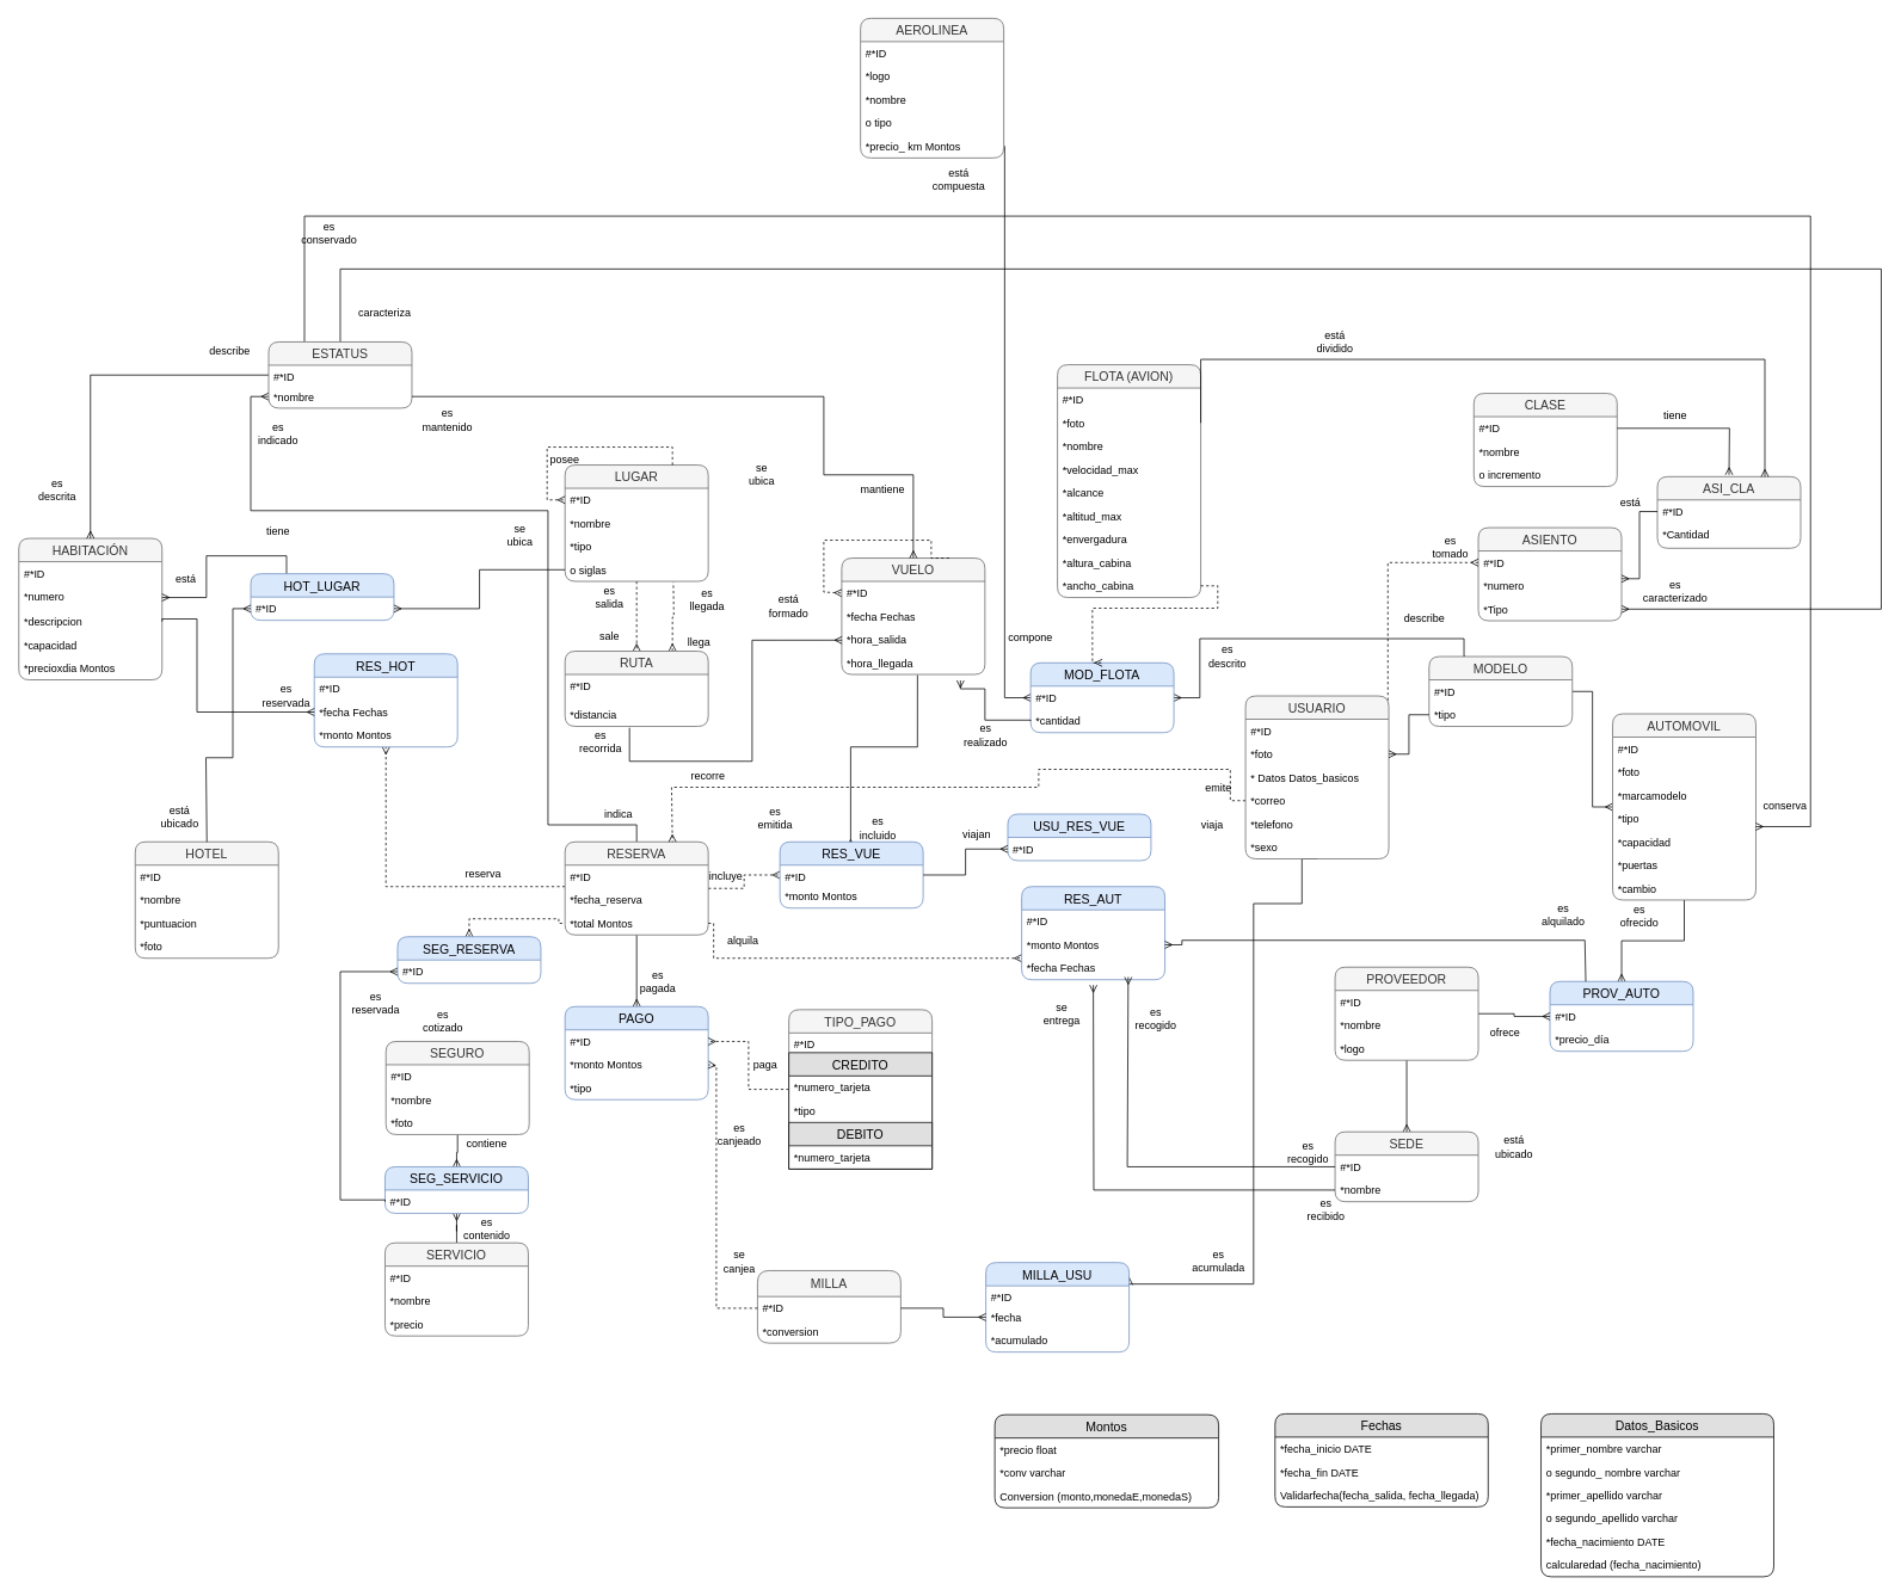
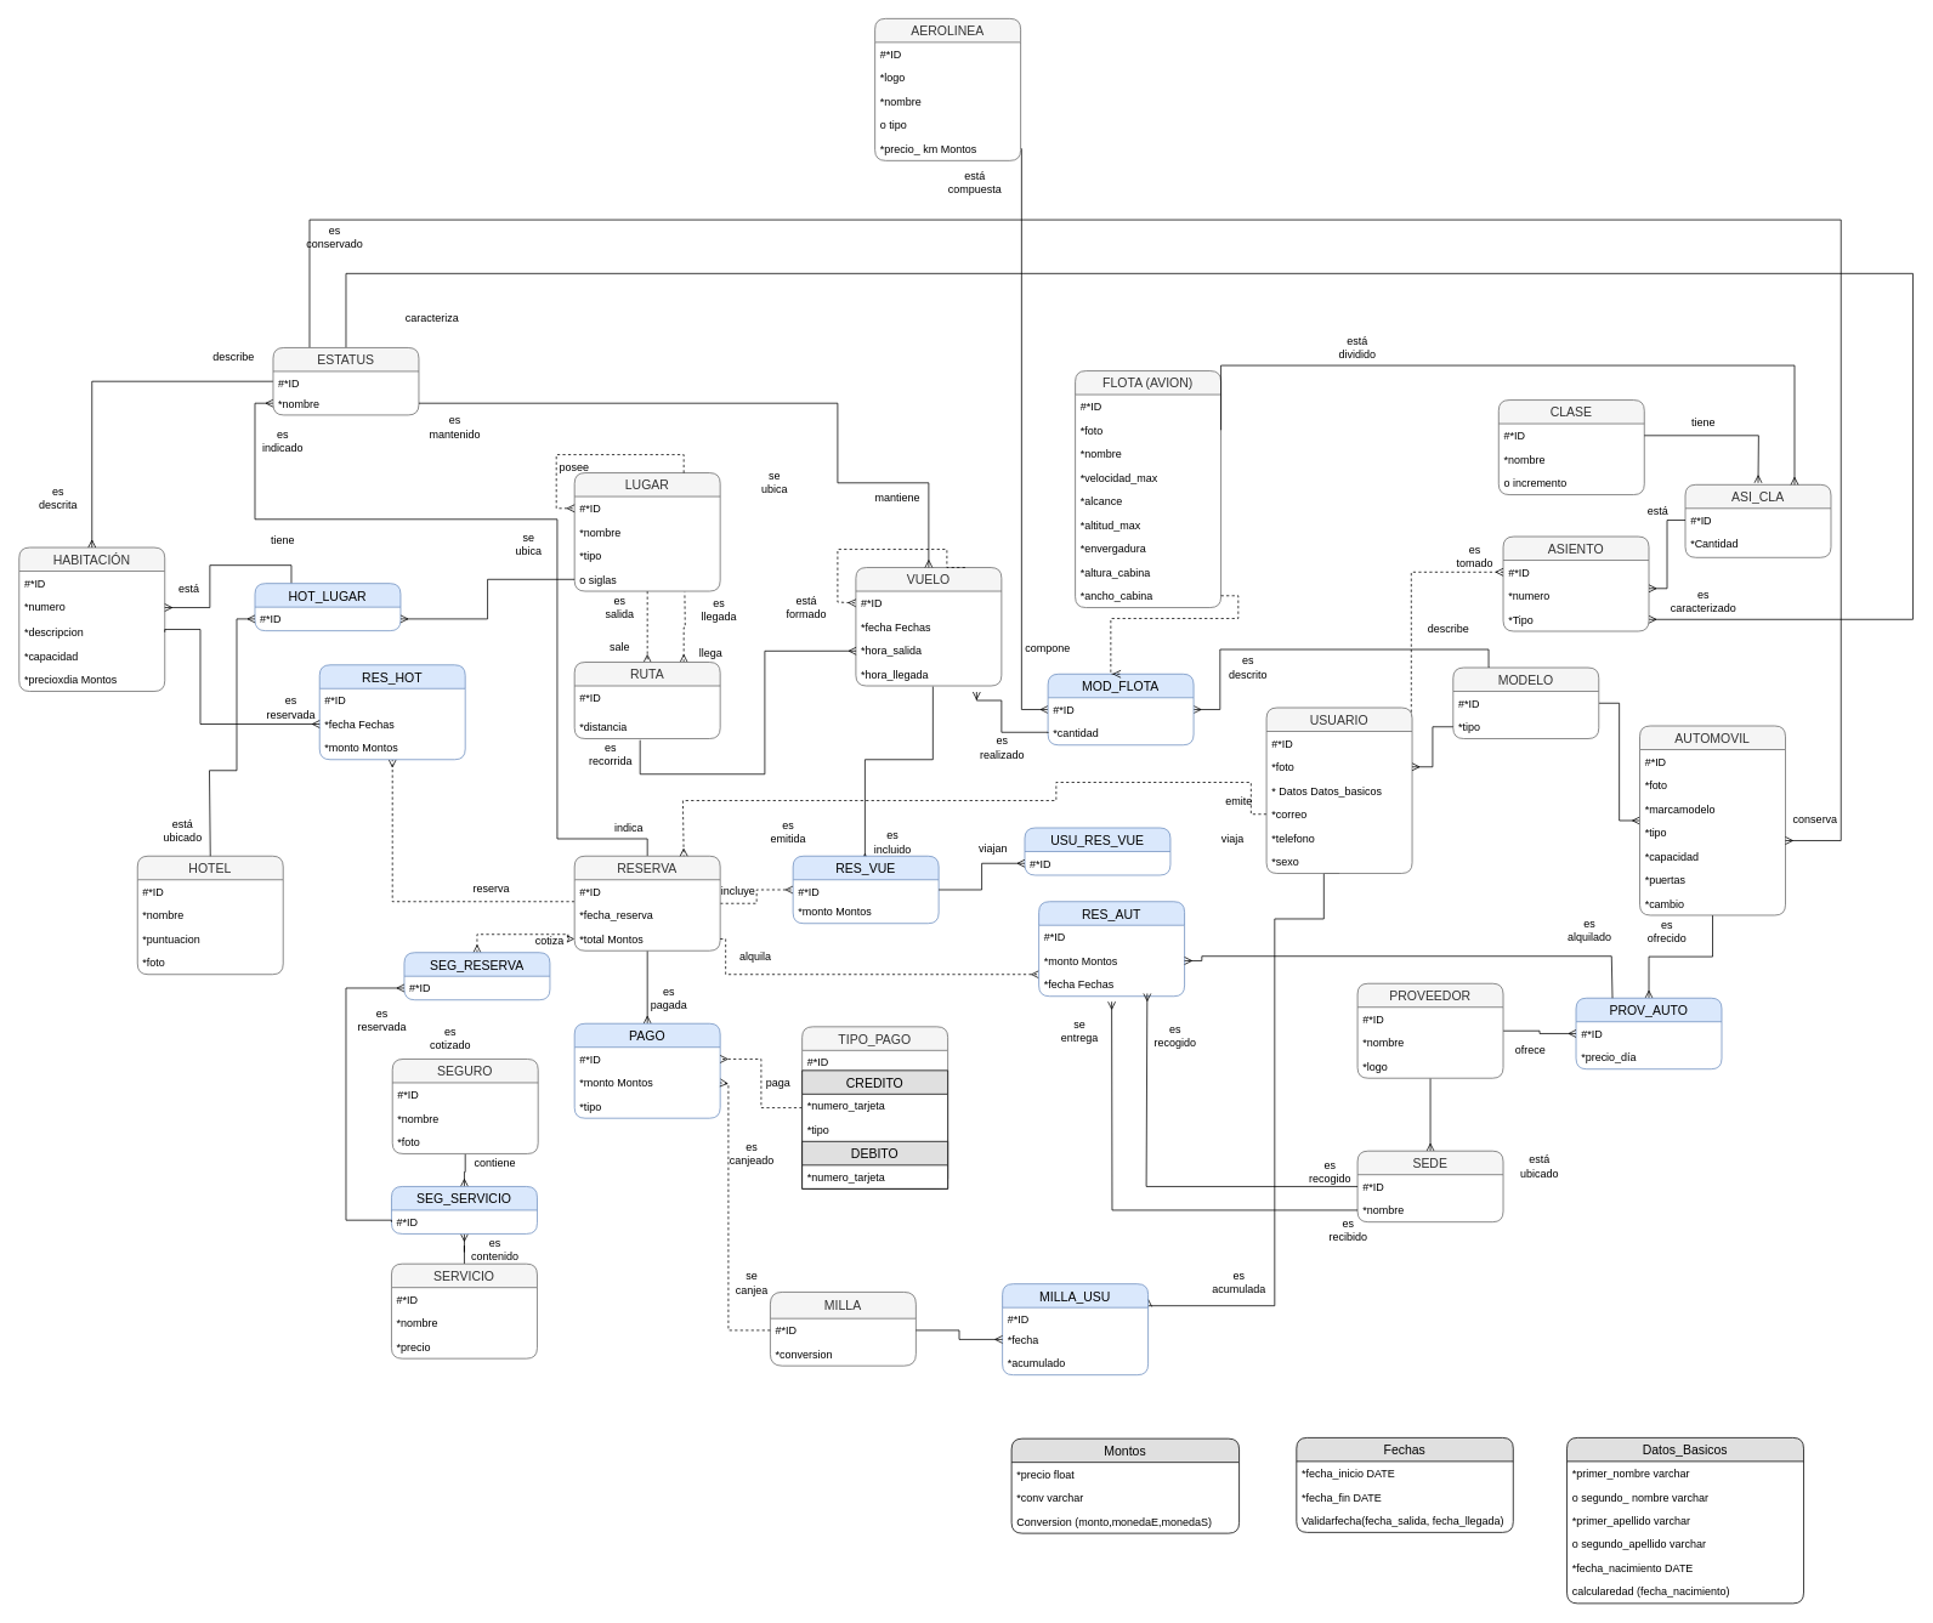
- <mxCell id="222" value="caracteriza" style="text;html=1;strokeColor=none;fillColor=none;align=center;verticalAlign=middle;whiteSpace=wrap;rounded=0;" parent="1" vertex="1"><mxGeometry x="409" y="340" width="40" height="20" as="geometry" /></mxCell>
+ <mxCell id="222" value="caracteriza" style="text;html=1;strokeColor=none;fillColor=none;align=center;verticalAlign=middle;whiteSpace=wrap;rounded=0;" parent="1" vertex="1"><mxGeometry x="454" y="340" width="40" height="20" as="geometry" /></mxCell>
- <mxCell id="143" value="está formado" style="text;html=1;strokeColor=none;fillColor=none;align=center;verticalAlign=middle;whiteSpace=wrap;rounded=0;" parent="1" vertex="1"><mxGeometry x="860" y="666.5" width="40" height="20" as="geometry" /></mxCell>
+ <mxCell id="143" value="está formado" style="text;html=1;strokeColor=none;fillColor=none;align=center;verticalAlign=middle;whiteSpace=wrap;rounded=0;" parent="1" vertex="1"><mxGeometry x="865" y="656.5" width="40" height="20" as="geometry" /></mxCell>
- <mxCell id="145" value="recorre" style="text;html=1;strokeColor=none;fillColor=none;align=center;verticalAlign=middle;whiteSpace=wrap;rounded=0;" parent="1" vertex="1"><mxGeometry x="770" y="857" width="40" height="20" as="geometry" /></mxCell>
- <mxCell id="195" style="edgeStyle=orthogonalEdgeStyle;rounded=0;orthogonalLoop=1;jettySize=auto;html=1;exitX=0.5;exitY=0;exitDx=0;exitDy=0;entryX=0;entryY=0.5;entryDx=0;entryDy=0;dashed=1;startArrow=ERmany;startFill=0;endArrow=none;endFill=0;" parent="1" source="196" target="71" edge="1"><mxGeometry relative="1" as="geometry" /></mxCell>
+ <mxCell id="195" style="edgeStyle=orthogonalEdgeStyle;rounded=0;orthogonalLoop=1;jettySize=auto;html=1;exitX=0.5;exitY=0;exitDx=0;exitDy=0;entryX=0;entryY=0.5;entryDx=0;entryDy=0;dashed=1;startArrow=ERmany;startFill=0;endArrow=classic;endFill=0;" parent="1" source="196" target="71" edge="1"><mxGeometry relative="1" as="geometry" /></mxCell>
+ <mxCell id="161" value="cotiza" style="text;html=1;strokeColor=none;fillColor=none;align=center;verticalAlign=middle;whiteSpace=wrap;rounded=0;" parent="1" vertex="1"><mxGeometry x="583" y="1023" width="40" height="20" as="geometry" /></mxCell>
